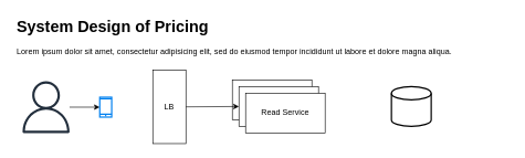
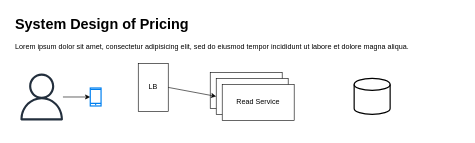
- <mxCell id="5" value="LB" style="rounded=0;whiteSpace=wrap;html=1;" vertex="1" parent="1"><mxGeometry x="230" y="105" width="50" height="111" as="geometry" /></mxCell>
+ <mxCell id="5" value="LB" style="rounded=0;whiteSpace=wrap;html=1;" vertex="1" parent="1"><mxGeometry x="230" y="105" width="50" height="80" as="geometry" /></mxCell>
